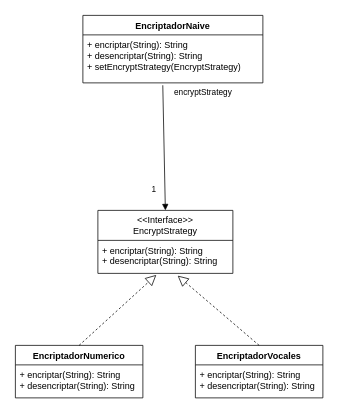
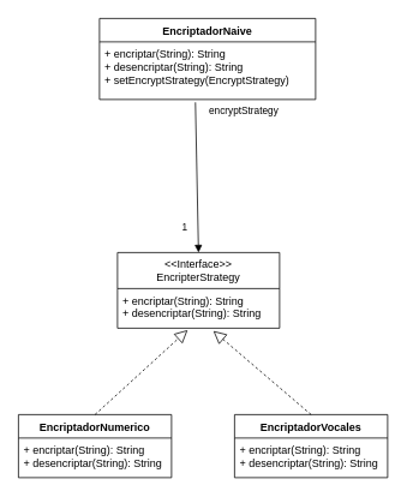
- <mxCell id="4" value="&amp;lt;&amp;lt;Interface&amp;gt;&amp;gt;&lt;br&gt;EncryptStrategy" style="swimlane;fontStyle=0;childLayout=stackLayout;horizontal=1;startSize=40;fillColor=none;horizontalStack=0;resizeParent=1;resizeParentMax=0;resizeLast=0;collapsible=1;marginBottom=0;whiteSpace=wrap;html=1;" vertex="1" parent="1"><mxGeometry x="130" y="280" width="180" height="84" as="geometry" /></mxCell>
+ <mxCell id="4" value="&amp;lt;&amp;lt;Interface&amp;gt;&amp;gt;&lt;br&gt;EncripterStrategy" style="swimlane;fontStyle=0;childLayout=stackLayout;horizontal=1;startSize=40;fillColor=none;horizontalStack=0;resizeParent=1;resizeParentMax=0;resizeLast=0;collapsible=1;marginBottom=0;whiteSpace=wrap;html=1;" vertex="1" parent="1"><mxGeometry x="130" y="280" width="180" height="84" as="geometry" /></mxCell>
